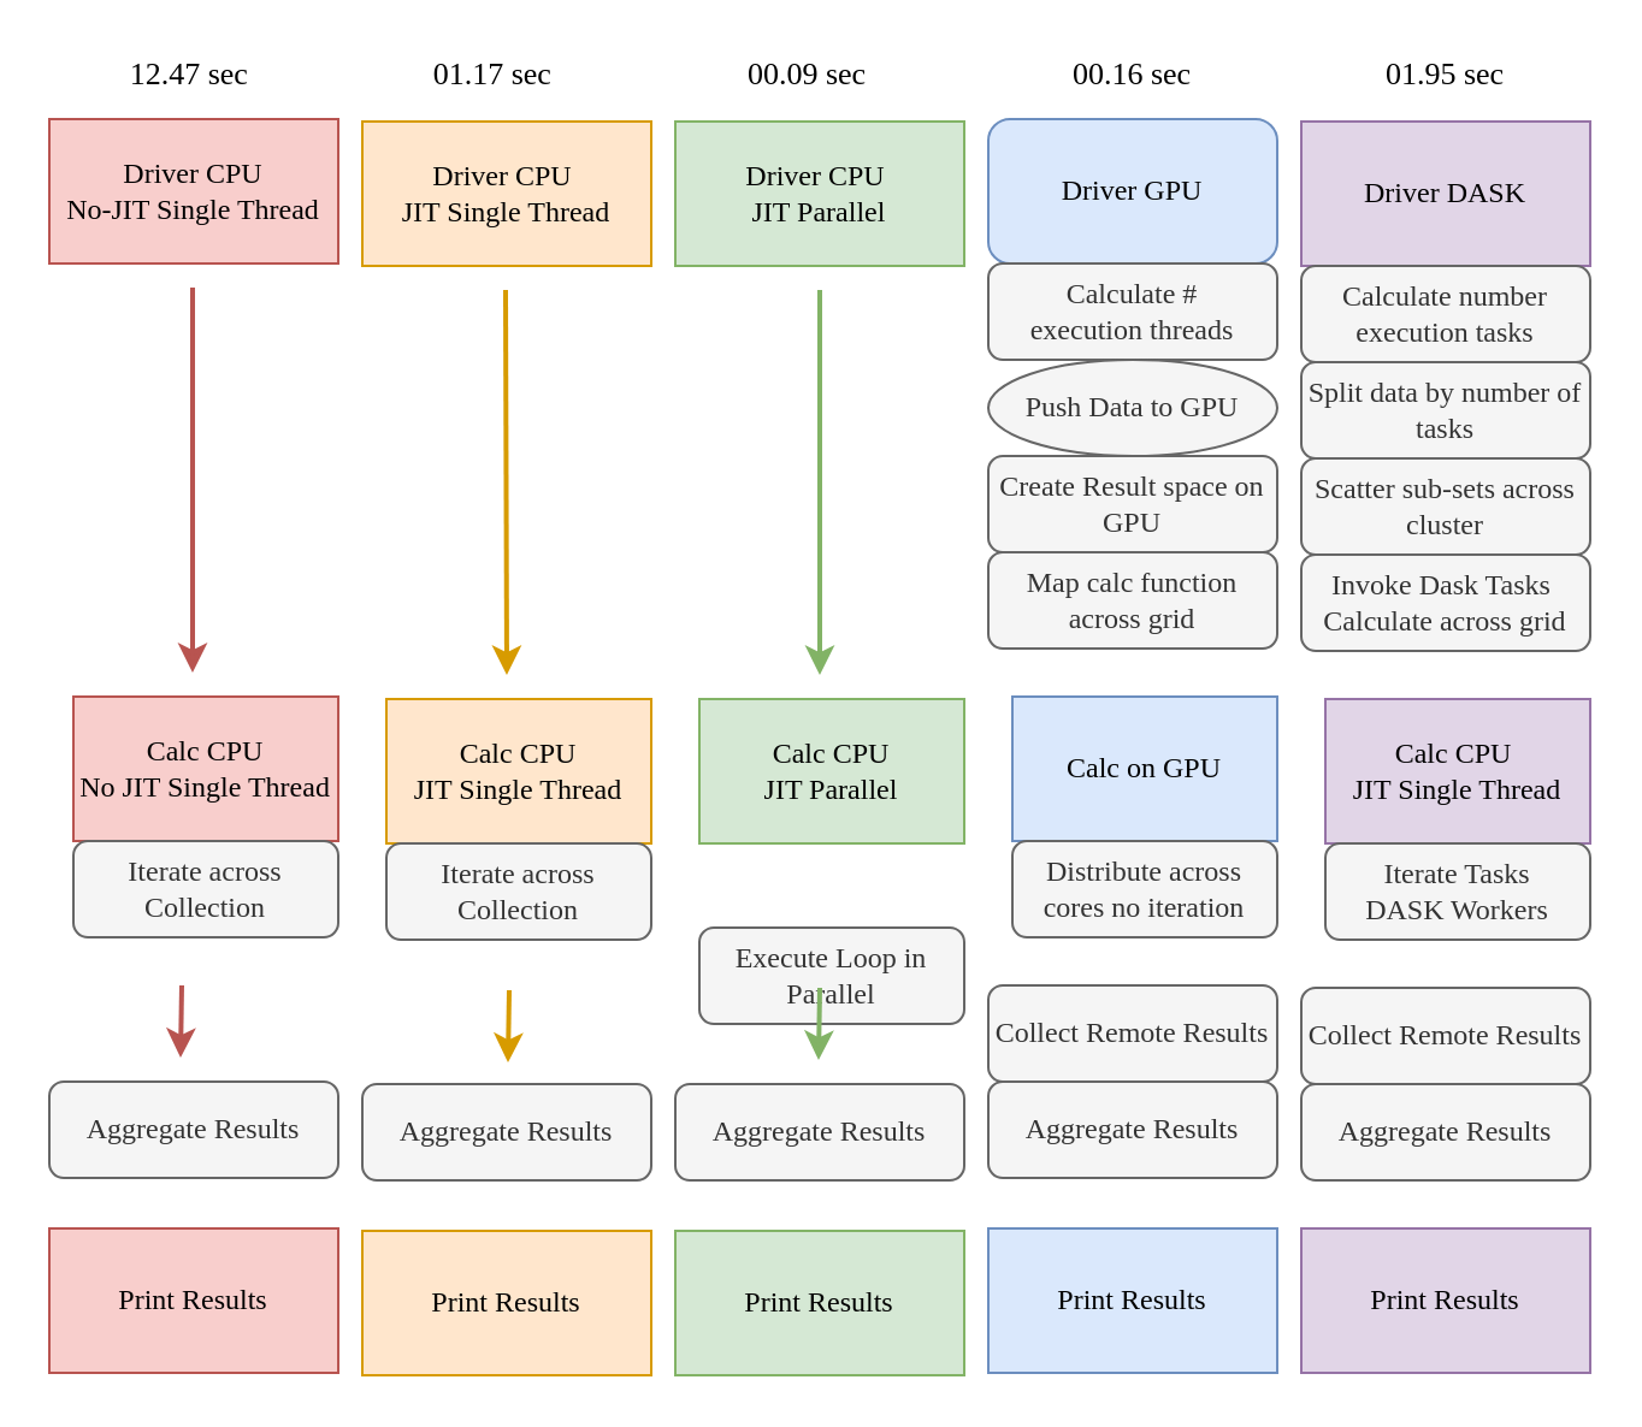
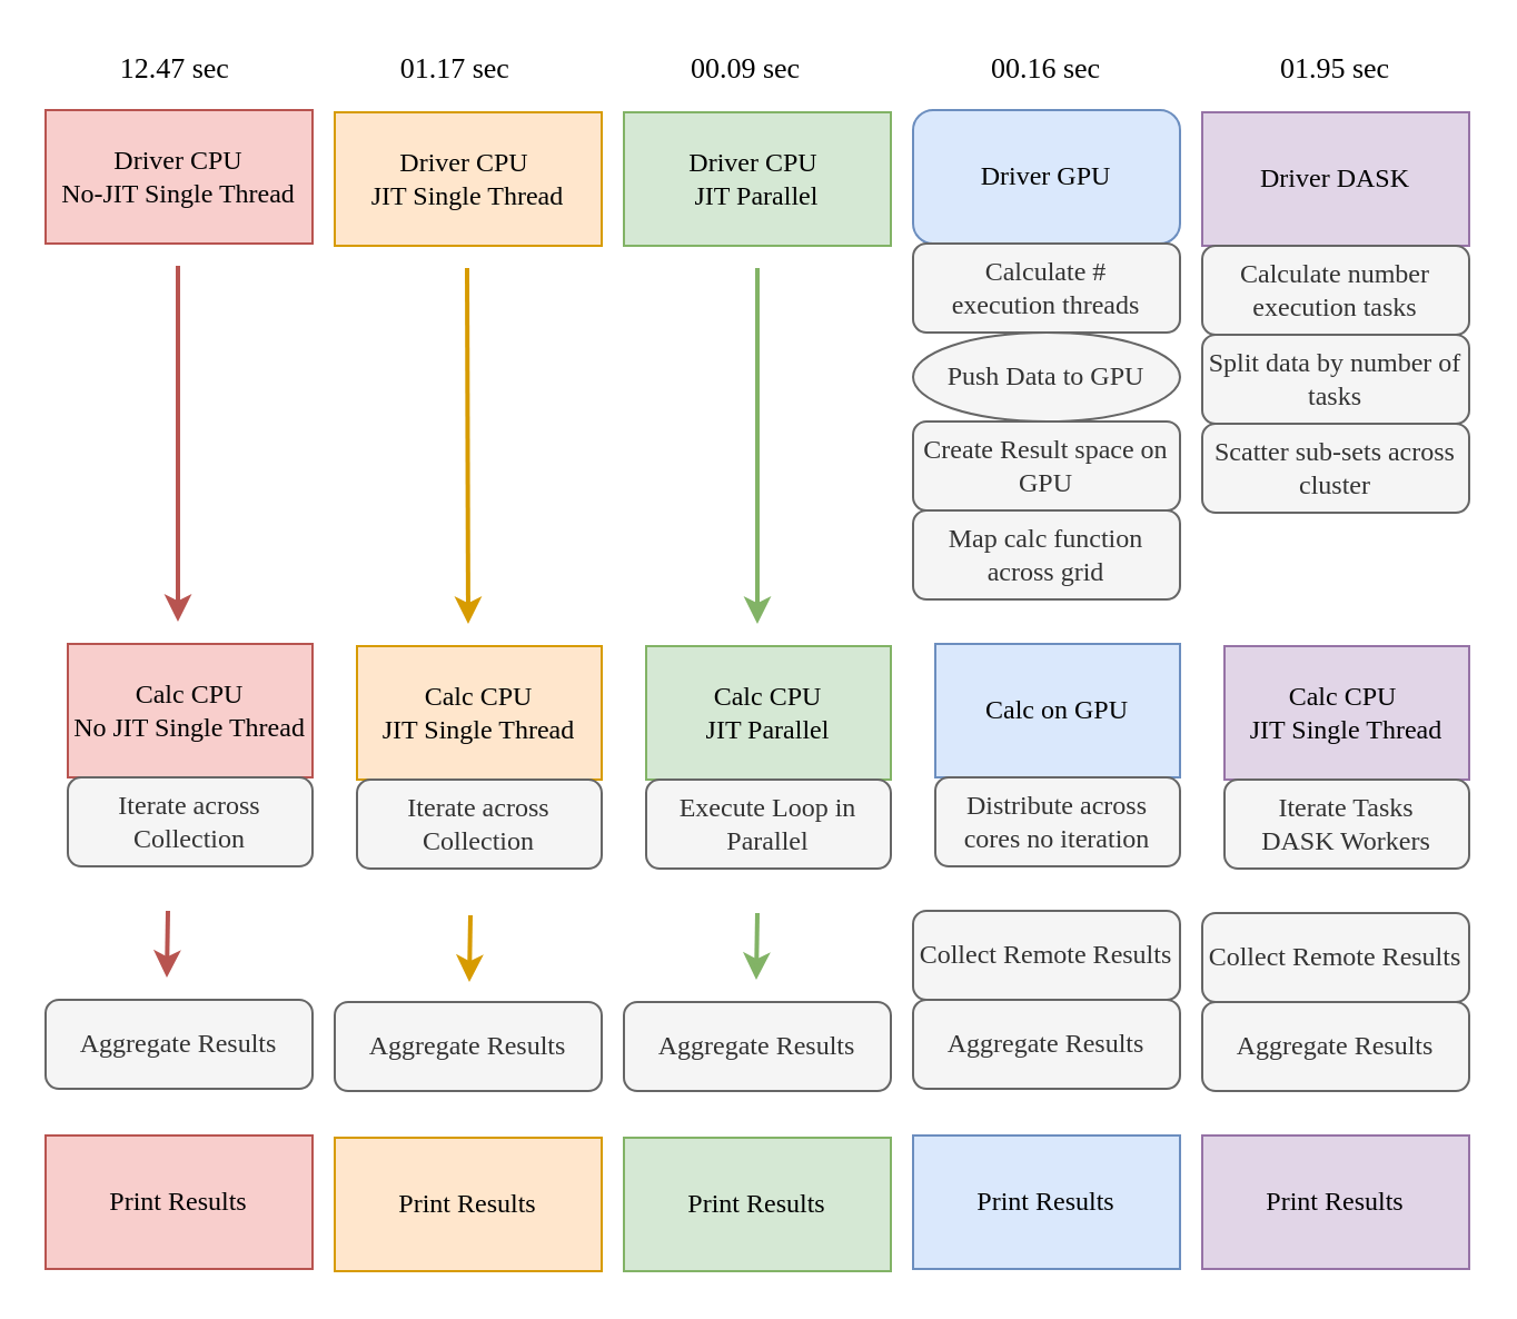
- <mxCell id="32" value="Invoke Dask Tasks&amp;nbsp;&lt;br&gt;Calculate across grid" style="rounded=1;whiteSpace=wrap;html=1;gradientDirection=east;fontFamily=Verdana;fillColor=#f5f5f5;strokeColor=#666666;fontColor=#333333;" vertex="1" parent="1"><mxGeometry x="540" y="230" width="120" height="40" as="geometry" /></mxCell>
- <mxCell id="19" value="Execute Loop in Parallel" style="rounded=1;whiteSpace=wrap;html=1;fillColor=#f5f5f5;strokeColor=#666666;gradientDirection=east;fontFamily=Verdana;fontColor=#333333;" vertex="1" parent="1"><mxGeometry x="290" y="385" width="110" height="40" as="geometry" /></mxCell>
+ <mxCell id="19" value="Execute Loop in Parallel" style="rounded=1;whiteSpace=wrap;html=1;fillColor=#f5f5f5;strokeColor=#666666;gradientDirection=east;fontFamily=Verdana;fontColor=#333333;" vertex="1" parent="1"><mxGeometry x="290" y="350" width="110" height="40" as="geometry" /></mxCell>
